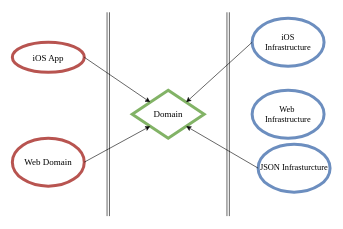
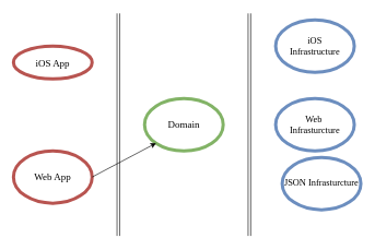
- <mxCell id="10" value="" style="endArrow=classic;html=1;fontFamily=Verdana;fontSize=15;exitX=1;exitY=0.5;exitDx=0;exitDy=0;entryX=0;entryY=0;entryDx=0;entryDy=0;" edge="1" parent="1" source="6" target="5"><mxGeometry width="50" height="50" relative="1" as="geometry"><mxPoint x="230" y="180" as="sourcePoint" /><mxPoint x="280" y="130" as="targetPoint" /></mxGeometry></mxCell>
- <mxCell id="12" value="" style="endArrow=classic;html=1;fontFamily=Verdana;fontSize=15;entryX=1;entryY=0;entryDx=0;entryDy=0;exitX=0;exitY=0.5;exitDx=0;exitDy=0;" edge="1" parent="1" source="2" target="5"><mxGeometry width="50" height="50" relative="1" as="geometry"><mxPoint x="230" y="180" as="sourcePoint" /><mxPoint x="280" y="130" as="targetPoint" /></mxGeometry></mxCell>
- <mxCell id="5" value="&lt;font style=&quot;font-size: 15px&quot;&gt;Domain&lt;/font&gt;" style="rhombus;whiteSpace=wrap;html=1;strokeWidth=5;fillColor=none;fontFamily=Verdana;strokeColor=#82b366;" vertex="1" parent="1"><mxGeometry x="220" y="150" width="120" height="80" as="geometry" /></mxCell>
+ <mxCell id="5" value="&lt;font style=&quot;font-size: 15px&quot;&gt;Domain&lt;/font&gt;" style="ellipse;whiteSpace=wrap;html=1;strokeWidth=5;fillColor=none;fontFamily=Verdana;strokeColor=#82b366;" vertex="1" parent="1"><mxGeometry x="220" y="150" width="120" height="80" as="geometry" /></mxCell>
- <mxCell id="3" value="&lt;font style=&quot;font-size: 14px&quot;&gt;Web&amp;nbsp;&lt;br&gt;Infrastructure&lt;br&gt;&lt;/font&gt;" style="ellipse;whiteSpace=wrap;html=1;fillColor=none;strokeColor=#6c8ebf;strokeWidth=5;fontFamily=Verdana;" vertex="1" parent="1"><mxGeometry x="420" y="150" width="120" height="80" as="geometry" /></mxCell>
+ <mxCell id="3" value="&lt;font style=&quot;font-size: 14px&quot;&gt;Web&amp;nbsp;&lt;br&gt;Infrasturcture&lt;br&gt;&lt;/font&gt;" style="ellipse;whiteSpace=wrap;html=1;fillColor=none;strokeColor=#6c8ebf;strokeWidth=5;fontFamily=Verdana;" vertex="1" parent="1"><mxGeometry x="420" y="150" width="120" height="80" as="geometry" /></mxCell>
- <mxCell id="13" value="" style="endArrow=classic;html=1;fontFamily=Verdana;fontSize=15;entryX=1;entryY=1;entryDx=0;entryDy=0;exitX=0;exitY=0.5;exitDx=0;exitDy=0;" edge="1" parent="1" source="4" target="5"><mxGeometry width="50" height="50" relative="1" as="geometry"><mxPoint x="430" y="80" as="sourcePoint" /><mxPoint x="332.426" y="171.716" as="targetPoint" /></mxGeometry></mxCell>
- <mxCell id="7" value="Web Domain" style="ellipse;whiteSpace=wrap;html=1;strokeWidth=5;fillColor=none;fontFamily=Verdana;strokeColor=#b85450;fontSize=15;" vertex="1" parent="1"><mxGeometry x="20" y="230" width="120" height="80" as="geometry" /></mxCell>
+ <mxCell id="7" value="Web App" style="ellipse;whiteSpace=wrap;html=1;strokeWidth=5;fillColor=none;fontFamily=Verdana;strokeColor=#b85450;fontSize=15;" vertex="1" parent="1"><mxGeometry x="20" y="230" width="120" height="80" as="geometry" /></mxCell>
